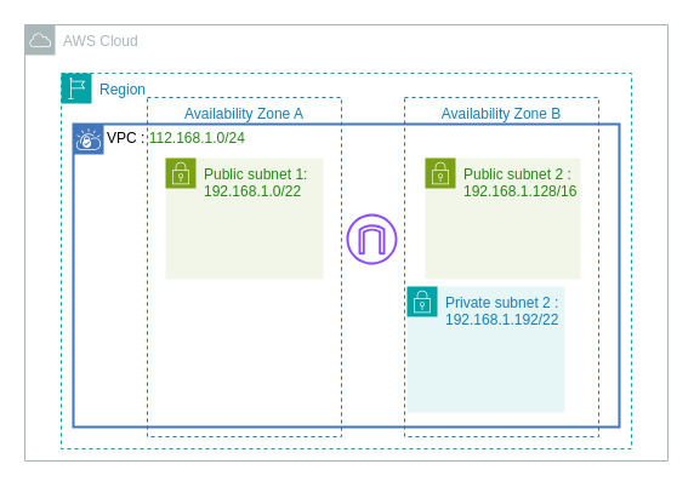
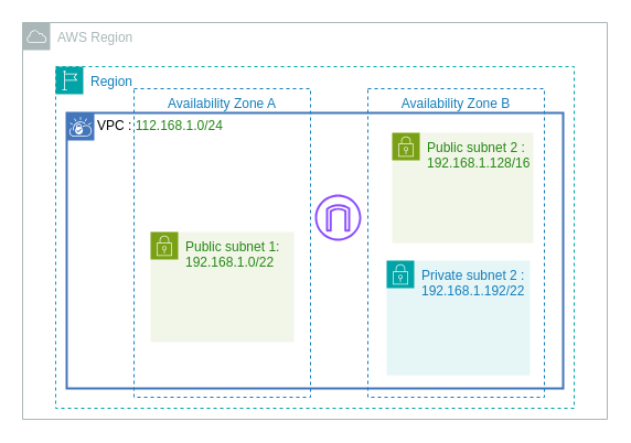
- <mxCell id="2" value="AWS Cloud" style="sketch=0;outlineConnect=0;gradientColor=none;html=1;whiteSpace=wrap;fontSize=12;fontStyle=0;shape=mxgraph.aws4.group;grIcon=mxgraph.aws4.group_aws_cloud;strokeColor=#AAB7B8;fillColor=none;verticalAlign=top;align=left;spacingLeft=30;fontColor=#AAB7B8;dashed=0;" parent="1" vertex="1"><mxGeometry x="20" y="20" width="530" height="360" as="geometry" /></mxCell>
+ <mxCell id="2" value="AWS Region" style="sketch=0;outlineConnect=0;gradientColor=none;html=1;whiteSpace=wrap;fontSize=12;fontStyle=0;shape=mxgraph.aws4.group;grIcon=mxgraph.aws4.group_aws_cloud;strokeColor=#AAB7B8;fillColor=none;verticalAlign=top;align=left;spacingLeft=30;fontColor=#AAB7B8;dashed=0;" parent="1" vertex="1"><mxGeometry x="20" y="20" width="530" height="360" as="geometry" /></mxCell>
- <mxCell id="9" value="Public subnet 1:&lt;div&gt;192.168.1.0/22&lt;/div&gt;" style="points=[[0,0],[0.25,0],[0.5,0],[0.75,0],[1,0],[1,0.25],[1,0.5],[1,0.75],[1,1],[0.75,1],[0.5,1],[0.25,1],[0,1],[0,0.75],[0,0.5],[0,0.25]];outlineConnect=0;gradientColor=none;html=1;whiteSpace=wrap;fontSize=12;fontStyle=0;container=1;pointerEvents=0;collapsible=0;recursiveResize=0;shape=mxgraph.aws4.group;grIcon=mxgraph.aws4.group_security_group;grStroke=0;strokeColor=#7AA116;fillColor=#F2F6E8;verticalAlign=top;align=left;spacingLeft=30;fontColor=#248814;dashed=0;" vertex="1" parent="3"><mxGeometry x="86" y="70" width="130" height="100" as="geometry" /></mxCell>
+ <mxCell id="9" value="Public subnet 1:&lt;div&gt;192.168.1.0/22&lt;/div&gt;" style="points=[[0,0],[0.25,0],[0.5,0],[0.75,0],[1,0],[1,0.25],[1,0.5],[1,0.75],[1,1],[0.75,1],[0.5,1],[0.25,1],[0,1],[0,0.75],[0,0.5],[0,0.25]];outlineConnect=0;gradientColor=none;html=1;whiteSpace=wrap;fontSize=12;fontStyle=0;container=1;pointerEvents=0;collapsible=0;recursiveResize=0;shape=mxgraph.aws4.group;grIcon=mxgraph.aws4.group_security_group;grStroke=0;strokeColor=#7AA116;fillColor=#F2F6E8;verticalAlign=top;align=left;spacingLeft=30;fontColor=#248814;dashed=0;" vertex="1" parent="3"><mxGeometry x="86" y="150" width="130" height="100" as="geometry" /></mxCell>
- <mxCell id="8" value="Public subnet 2 :&lt;div&gt;192.168.1.128/16&lt;br&gt;&lt;div&gt;&lt;br&gt;&lt;/div&gt;&lt;/div&gt;" style="points=[[0,0],[0.25,0],[0.5,0],[0.75,0],[1,0],[1,0.25],[1,0.5],[1,0.75],[1,1],[0.75,1],[0.5,1],[0.25,1],[0,1],[0,0.75],[0,0.5],[0,0.25]];outlineConnect=0;gradientColor=none;html=1;whiteSpace=wrap;fontSize=12;fontStyle=0;container=1;pointerEvents=0;collapsible=0;recursiveResize=0;shape=mxgraph.aws4.group;grIcon=mxgraph.aws4.group_security_group;grStroke=0;strokeColor=#7AA116;fillColor=#F2F6E8;verticalAlign=top;align=left;spacingLeft=30;fontColor=#248814;dashed=0;" vertex="1" parent="3"><mxGeometry x="300" y="70" width="128" height="100" as="geometry" /></mxCell>
+ <mxCell id="8" value="Public subnet 2 :&lt;div&gt;192.168.1.128/16&lt;br&gt;&lt;div&gt;&lt;br&gt;&lt;/div&gt;&lt;/div&gt;" style="points=[[0,0],[0.25,0],[0.5,0],[0.75,0],[1,0],[1,0.25],[1,0.5],[1,0.75],[1,1],[0.75,1],[0.5,1],[0.25,1],[0,1],[0,0.75],[0,0.5],[0,0.25]];outlineConnect=0;gradientColor=none;html=1;whiteSpace=wrap;fontSize=12;fontStyle=0;container=1;pointerEvents=0;collapsible=0;recursiveResize=0;shape=mxgraph.aws4.group;grIcon=mxgraph.aws4.group_security_group;grStroke=0;strokeColor=#7AA116;fillColor=#F2F6E8;verticalAlign=top;align=left;spacingLeft=30;fontColor=#248814;dashed=0;" vertex="1" parent="3"><mxGeometry x="305" y="60" width="128" height="100" as="geometry" /></mxCell>
- <mxCell id="10" value="Private subnet 2 :&lt;div&gt;192.168.1.192/22&lt;/div&gt;" style="points=[[0,0],[0.25,0],[0.5,0],[0.75,0],[1,0],[1,0.25],[1,0.5],[1,0.75],[1,1],[0.75,1],[0.5,1],[0.25,1],[0,1],[0,0.75],[0,0.5],[0,0.25]];outlineConnect=0;gradientColor=none;html=1;whiteSpace=wrap;fontSize=12;fontStyle=0;container=1;pointerEvents=0;collapsible=0;recursiveResize=0;shape=mxgraph.aws4.group;grIcon=mxgraph.aws4.group_security_group;grStroke=0;strokeColor=#00A4A6;fillColor=#E6F6F7;verticalAlign=top;align=left;spacingLeft=30;fontColor=#147EBA;dashed=0;" vertex="1" parent="3"><mxGeometry x="285" y="176" width="130" height="104" as="geometry" /></mxCell>
+ <mxCell id="10" value="Private subnet 2 :&lt;div&gt;192.168.1.192/22&lt;/div&gt;" style="points=[[0,0],[0.25,0],[0.5,0],[0.75,0],[1,0],[1,0.25],[1,0.5],[1,0.75],[1,1],[0.75,1],[0.5,1],[0.25,1],[0,1],[0,0.75],[0,0.5],[0,0.25]];outlineConnect=0;gradientColor=none;html=1;whiteSpace=wrap;fontSize=12;fontStyle=0;container=1;pointerEvents=0;collapsible=0;recursiveResize=0;shape=mxgraph.aws4.group;grIcon=mxgraph.aws4.group_security_group;grStroke=0;strokeColor=#00A4A6;fillColor=#E6F6F7;verticalAlign=top;align=left;spacingLeft=30;fontColor=#147EBA;dashed=0;" vertex="1" parent="3"><mxGeometry x="300" y="176" width="130" height="104" as="geometry" /></mxCell>
